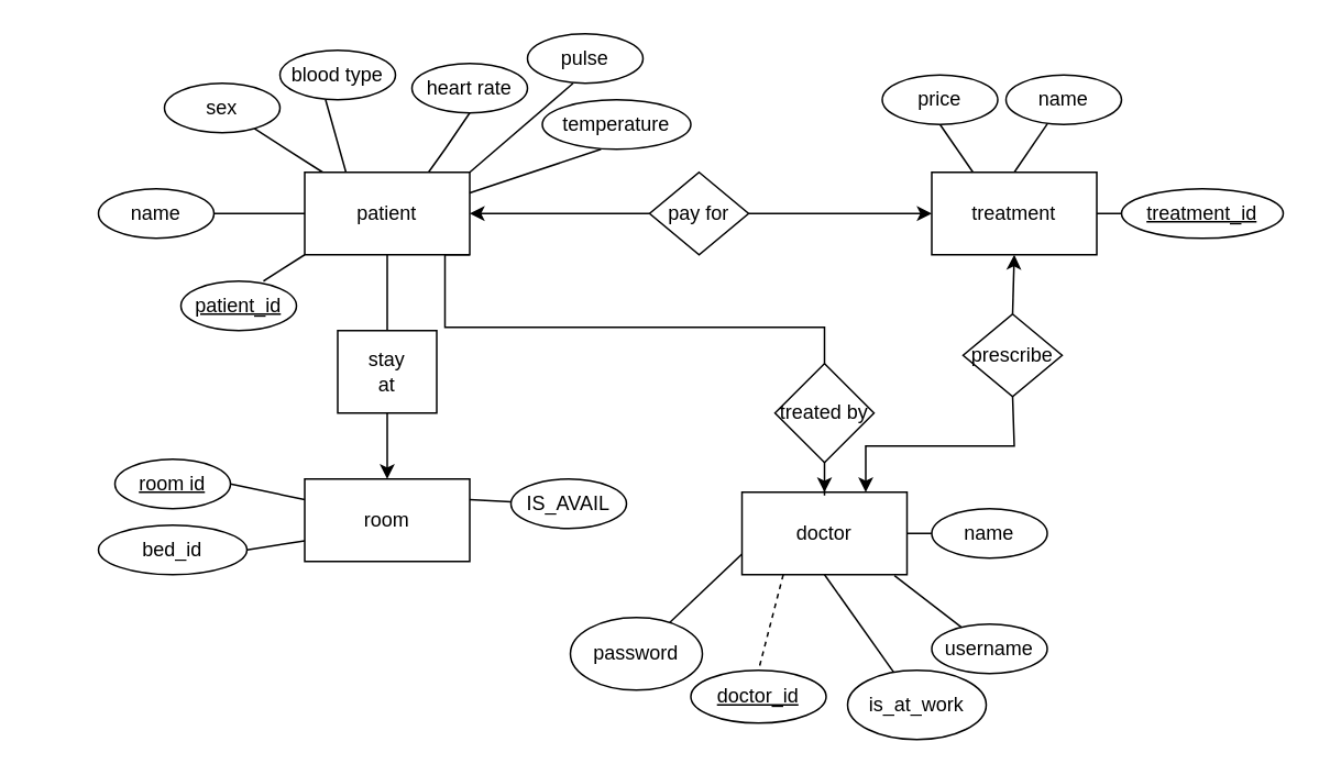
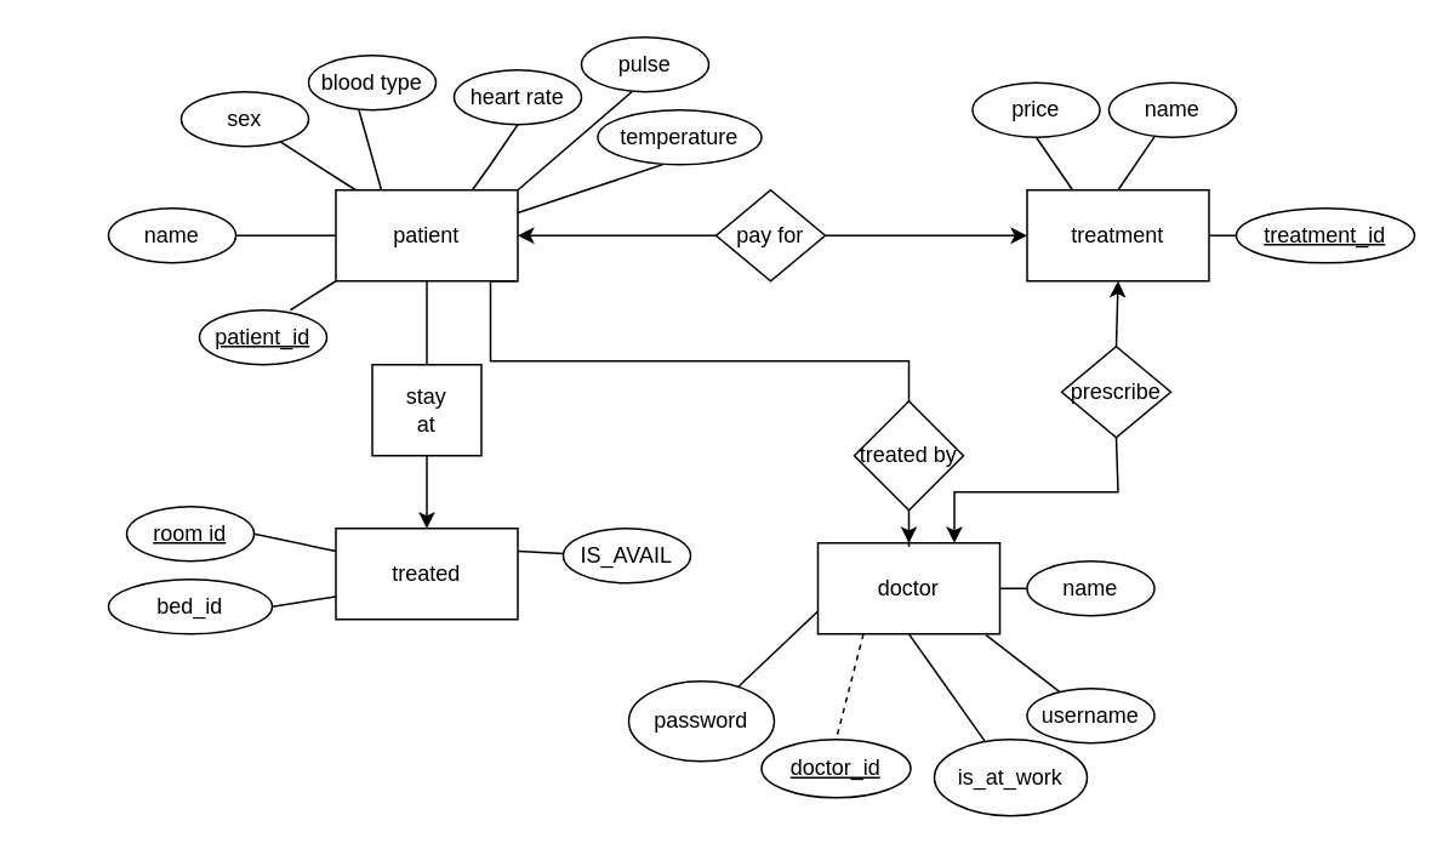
- <mxCell id="22" value="room" style="rounded=0;whiteSpace=wrap;html=1;" parent="1" vertex="1"><mxGeometry x="184" y="290" width="100" height="50" as="geometry" /></mxCell>
+ <mxCell id="22" value="treated" style="rounded=0;whiteSpace=wrap;html=1;" parent="1" vertex="1"><mxGeometry x="184" y="290" width="100" height="50" as="geometry" /></mxCell>
